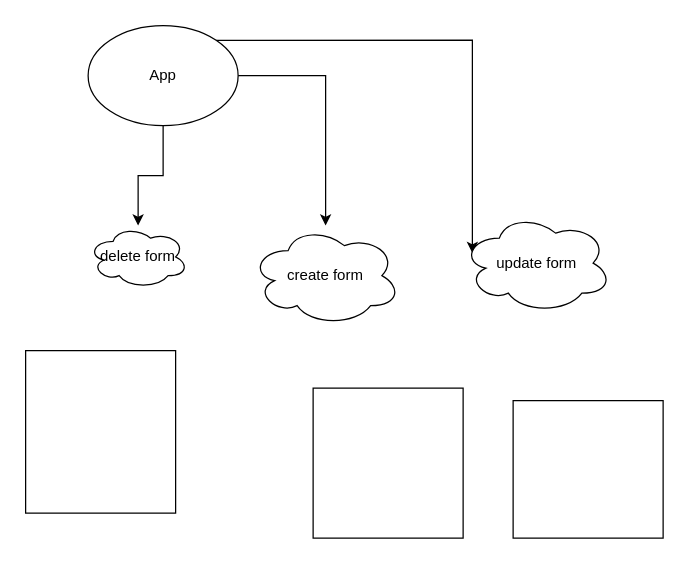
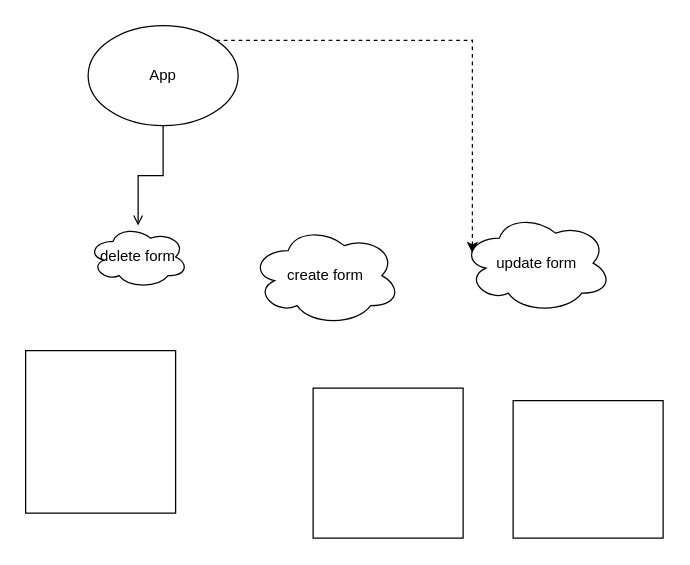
- <mxCell id="4" style="edgeStyle=orthogonalEdgeStyle;rounded=0;orthogonalLoop=1;jettySize=auto;html=1;exitX=1;exitY=0;exitDx=0;exitDy=0;entryX=0.07;entryY=0.4;entryDx=0;entryDy=0;entryPerimeter=0;" edge="1" parent="1" source="5" target="8"><mxGeometry relative="1" as="geometry"><mxPoint x="330" y="0" as="targetPoint" /></mxGeometry></mxCell>
+ <mxCell id="4" style="edgeStyle=orthogonalEdgeStyle;rounded=0;orthogonalLoop=1;jettySize=auto;html=1;exitX=1;exitY=0;exitDx=0;exitDy=0;entryX=0.07;entryY=0.4;entryDx=0;entryDy=0;entryPerimeter=0;dashed=1;" edge="1" parent="1" source="5" target="8"><mxGeometry relative="1" as="geometry"><mxPoint x="330" y="0" as="targetPoint" /></mxGeometry></mxCell>
- <mxCell id="2" value="" style="edgeStyle=orthogonalEdgeStyle;rounded=0;orthogonalLoop=1;jettySize=auto;html=1;" edge="1" parent="1" source="5" target="6"><mxGeometry relative="1" as="geometry" /></mxCell>
- <mxCell id="3" value="" style="edgeStyle=orthogonalEdgeStyle;rounded=0;orthogonalLoop=1;jettySize=auto;html=1;" edge="1" parent="1" source="5" target="7"><mxGeometry relative="1" as="geometry" /></mxCell>
+ <mxCell id="3" value="" style="edgeStyle=orthogonalEdgeStyle;rounded=0;orthogonalLoop=1;jettySize=auto;html=1;endArrow=open;" edge="1" parent="1" source="5" target="7"><mxGeometry relative="1" as="geometry" /></mxCell>
